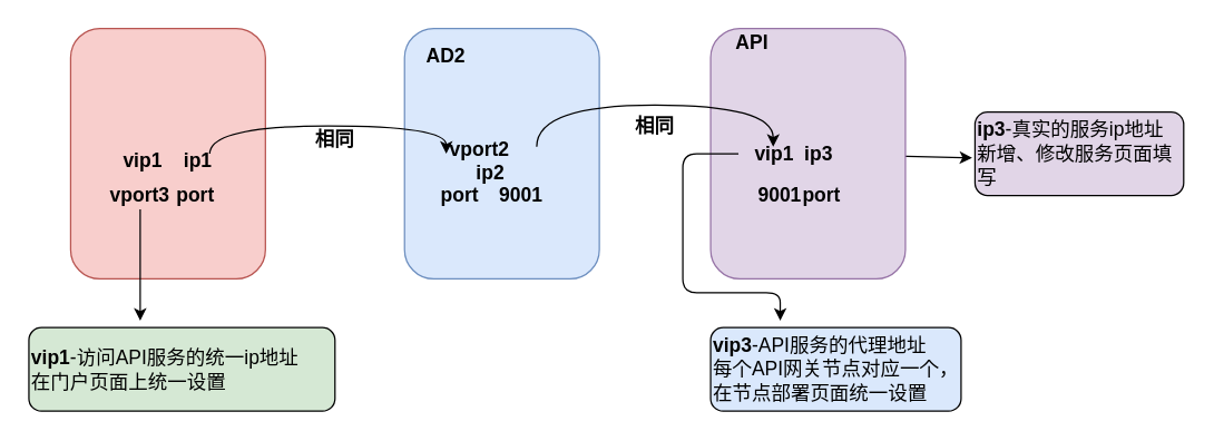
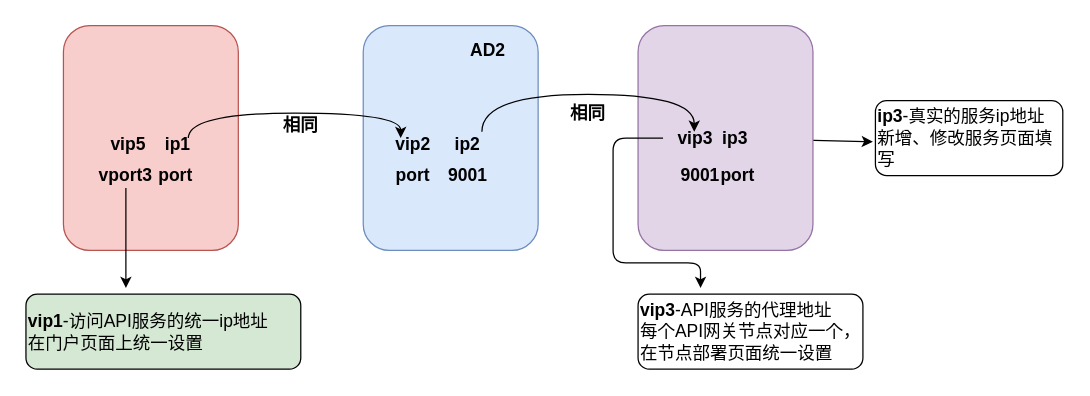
- <mxCell id="8" value="API" style="text;html=1;strokeColor=none;fillColor=none;align=center;verticalAlign=middle;whiteSpace=wrap;rounded=0;fontStyle=1;fontSize=14;" parent="1" vertex="1"><mxGeometry x="520" y="20" width="40" height="20" as="geometry" /></mxCell>
- <mxCell id="7" value="AD2" style="text;html=1;strokeColor=none;fillColor=none;align=center;verticalAlign=middle;whiteSpace=wrap;rounded=0;fontStyle=1;fontSize=14;" parent="1" vertex="1"><mxGeometry x="300" y="30" width="40" height="20" as="geometry" /></mxCell>
+ <mxCell id="7" value="AD2" style="text;html=1;strokeColor=none;fillColor=none;align=center;verticalAlign=middle;whiteSpace=wrap;rounded=0;fontStyle=1;fontSize=14;" parent="1" vertex="1"><mxGeometry x="370" y="30" width="40" height="20" as="geometry" /></mxCell>
- <mxCell id="11" value="vip1&amp;nbsp; ip3" style="text;html=1;strokeColor=none;fillColor=none;align=center;verticalAlign=middle;whiteSpace=wrap;rounded=0;fontStyle=1;fontSize=14;" parent="1" vertex="1"><mxGeometry x="530" y="70" width="80" height="80" as="geometry" /></mxCell>
+ <mxCell id="11" value="vip3&amp;nbsp; ip3" style="text;html=1;strokeColor=none;fillColor=none;align=center;verticalAlign=middle;whiteSpace=wrap;rounded=0;fontStyle=1;fontSize=14;" parent="1" vertex="1"><mxGeometry x="530" y="70" width="80" height="80" as="geometry" /></mxCell>
- <mxCell id="17" value="&lt;b&gt;ip3&lt;/b&gt;-真实的服务ip地址&lt;br&gt;新增、修改服务页面填写" style="rounded=1;whiteSpace=wrap;html=1;fontSize=14;align=left;fontStyle=0;fillColor=#e1d5e7;" parent="1" vertex="1"><mxGeometry x="700" y="80" width="150" height="60" as="geometry" /></mxCell>
+ <mxCell id="17" value="&lt;b&gt;ip3&lt;/b&gt;-真实的服务ip地址&lt;br&gt;新增、修改服务页面填写" style="rounded=1;whiteSpace=wrap;html=1;fontSize=14;align=left;fontStyle=0" parent="1" vertex="1"><mxGeometry x="700" y="80" width="150" height="60" as="geometry" /></mxCell>
- <mxCell id="9" value="vip1&amp;nbsp; &amp;nbsp; ip1" style="text;html=1;strokeColor=none;fillColor=none;align=center;verticalAlign=middle;whiteSpace=wrap;rounded=0;fontStyle=1;fontSize=14;" parent="1" vertex="1"><mxGeometry x="80" y="70" width="80" height="90" as="geometry" /></mxCell>
+ <mxCell id="9" value="vip5&amp;nbsp; &amp;nbsp; ip1" style="text;html=1;strokeColor=none;fillColor=none;align=center;verticalAlign=middle;whiteSpace=wrap;rounded=0;fontStyle=1;fontSize=14;" parent="1" vertex="1"><mxGeometry x="80" y="70" width="80" height="90" as="geometry" /></mxCell>
- <mxCell id="10" value="vport2&amp;nbsp; &amp;nbsp; &amp;nbsp;ip2" style="text;html=1;strokeColor=none;fillColor=none;align=center;verticalAlign=middle;whiteSpace=wrap;rounded=0;fontStyle=1;fontSize=14;" parent="1" vertex="1"><mxGeometry x="310" y="70" width="80" height="90" as="geometry" /></mxCell>
+ <mxCell id="10" value="vip2&amp;nbsp; &amp;nbsp; &amp;nbsp;ip2" style="text;html=1;strokeColor=none;fillColor=none;align=center;verticalAlign=middle;whiteSpace=wrap;rounded=0;fontStyle=1;fontSize=14;" parent="1" vertex="1"><mxGeometry x="310" y="70" width="80" height="90" as="geometry" /></mxCell>
- <mxCell id="18" value="&lt;b&gt;vip3&lt;/b&gt;-API服务的代理地址&lt;br&gt;每个API网关节点对应一个，在节点部署页面统一设置" style="rounded=1;whiteSpace=wrap;html=1;fontSize=14;align=left;fontStyle=0;fillColor=#dae8fc;" parent="1" vertex="1"><mxGeometry x="510" y="235" width="180" height="60" as="geometry" /></mxCell>
+ <mxCell id="18" value="&lt;b&gt;vip3&lt;/b&gt;-API服务的代理地址&lt;br&gt;每个API网关节点对应一个，在节点部署页面统一设置" style="rounded=1;whiteSpace=wrap;html=1;fontSize=14;align=left;fontStyle=0" parent="1" vertex="1"><mxGeometry x="510" y="235" width="180" height="60" as="geometry" /></mxCell>
